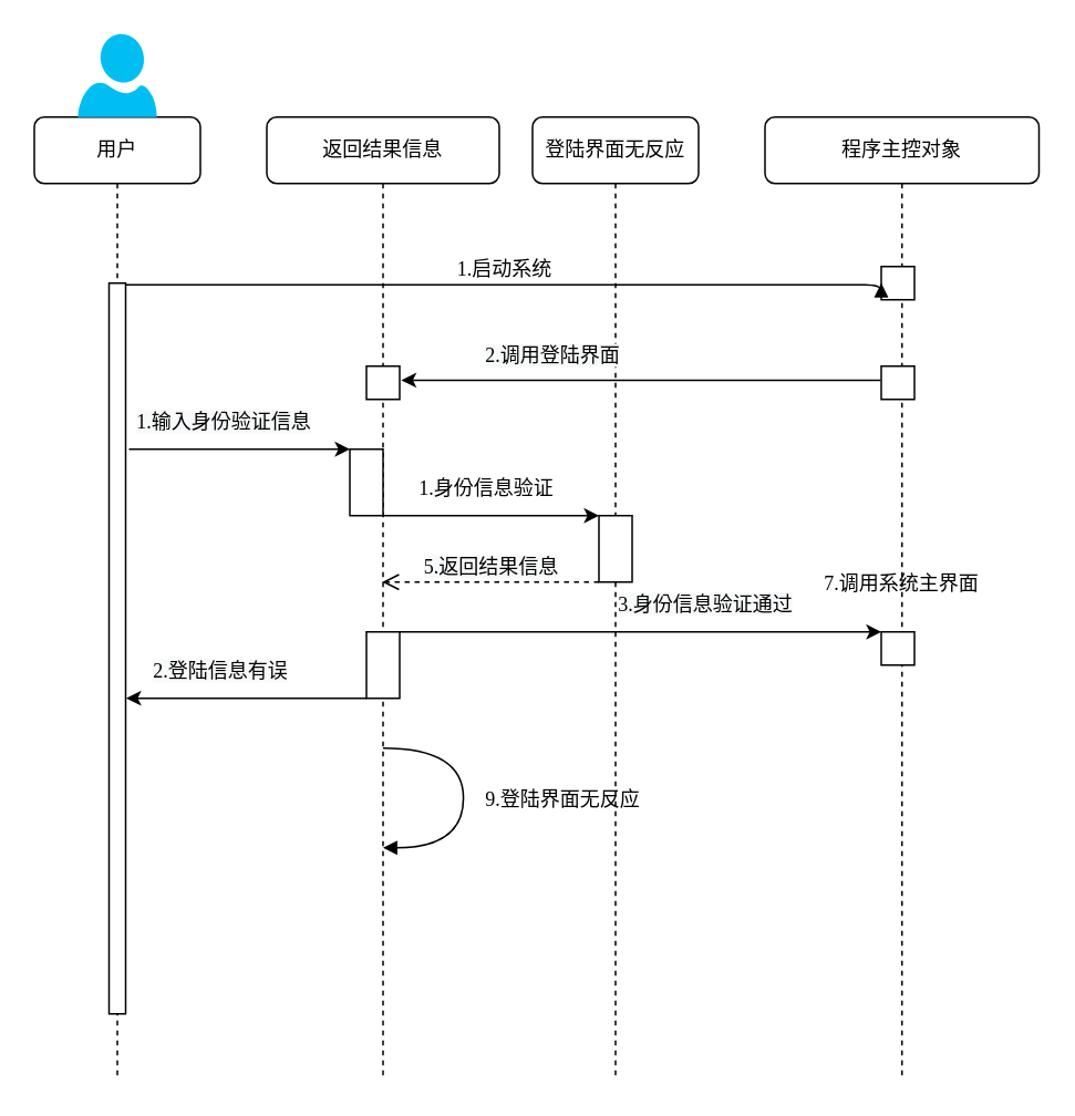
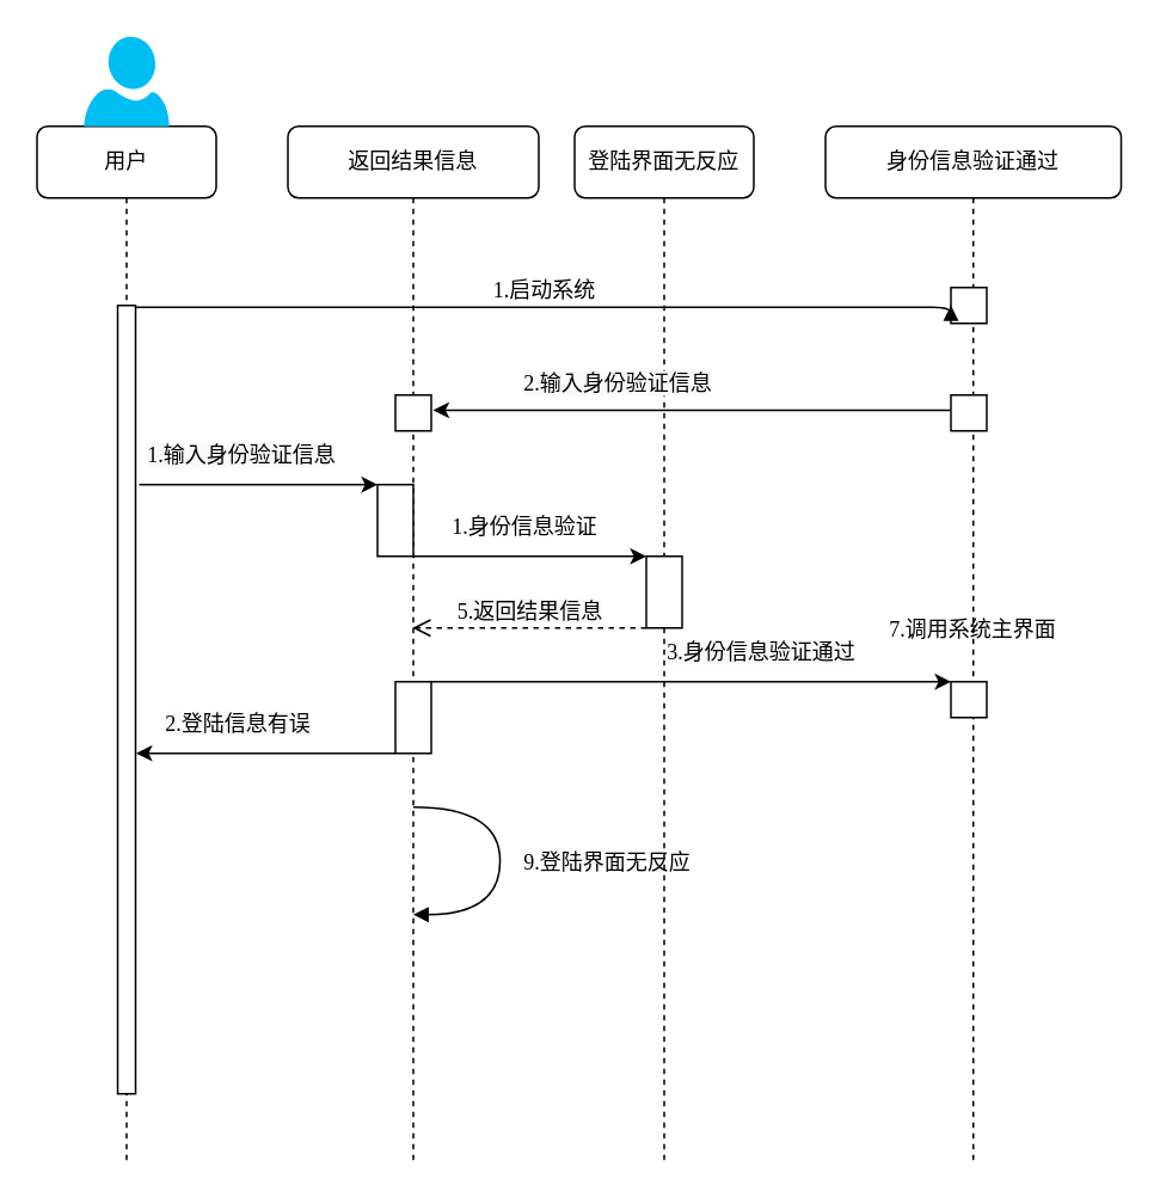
- <mxCell id="8" value="程序主控对象" style="shape=umlLifeline;perimeter=lifelinePerimeter;whiteSpace=wrap;html=1;container=1;collapsible=0;recursiveResize=0;outlineConnect=0;rounded=1;shadow=0;comic=0;labelBackgroundColor=none;strokeWidth=1;fontFamily=Verdana;fontSize=12;align=center;" parent="1" vertex="1"><mxGeometry x="460" y="70" width="165" height="580" as="geometry" /></mxCell>
+ <mxCell id="8" value="身份信息验证通过" style="shape=umlLifeline;perimeter=lifelinePerimeter;whiteSpace=wrap;html=1;container=1;collapsible=0;recursiveResize=0;outlineConnect=0;rounded=1;shadow=0;comic=0;labelBackgroundColor=none;strokeWidth=1;fontFamily=Verdana;fontSize=12;align=center;" parent="1" vertex="1"><mxGeometry x="460" y="70" width="165" height="580" as="geometry" /></mxCell>
- <mxCell id="18" value="&lt;span style=&quot;color: rgb(0 , 0 , 0) ; font-family: &amp;#34;verdana&amp;#34; ; font-size: 12px ; font-style: normal ; font-weight: 400 ; letter-spacing: normal ; text-align: center ; text-indent: 0px ; text-transform: none ; word-spacing: 0px ; background-color: rgb(248 , 249 , 250) ; display: inline ; float: none&quot;&gt;2.调用登陆界面&lt;/span&gt;" style="text;whiteSpace=wrap;html=1;" vertex="1" parent="1"><mxGeometry x="290" y="200" width="120" height="30" as="geometry" /></mxCell>
+ <mxCell id="18" value="&lt;span style=&quot;color: rgb(0 , 0 , 0) ; font-family: &amp;#34;verdana&amp;#34; ; font-size: 12px ; font-style: normal ; font-weight: 400 ; letter-spacing: normal ; text-align: center ; text-indent: 0px ; text-transform: none ; word-spacing: 0px ; background-color: rgb(248 , 249 , 250) ; display: inline ; float: none&quot;&gt;2.输入身份验证信息&lt;/span&gt;" style="text;whiteSpace=wrap;html=1;" vertex="1" parent="1"><mxGeometry x="290" y="200" width="120" height="30" as="geometry" /></mxCell>
